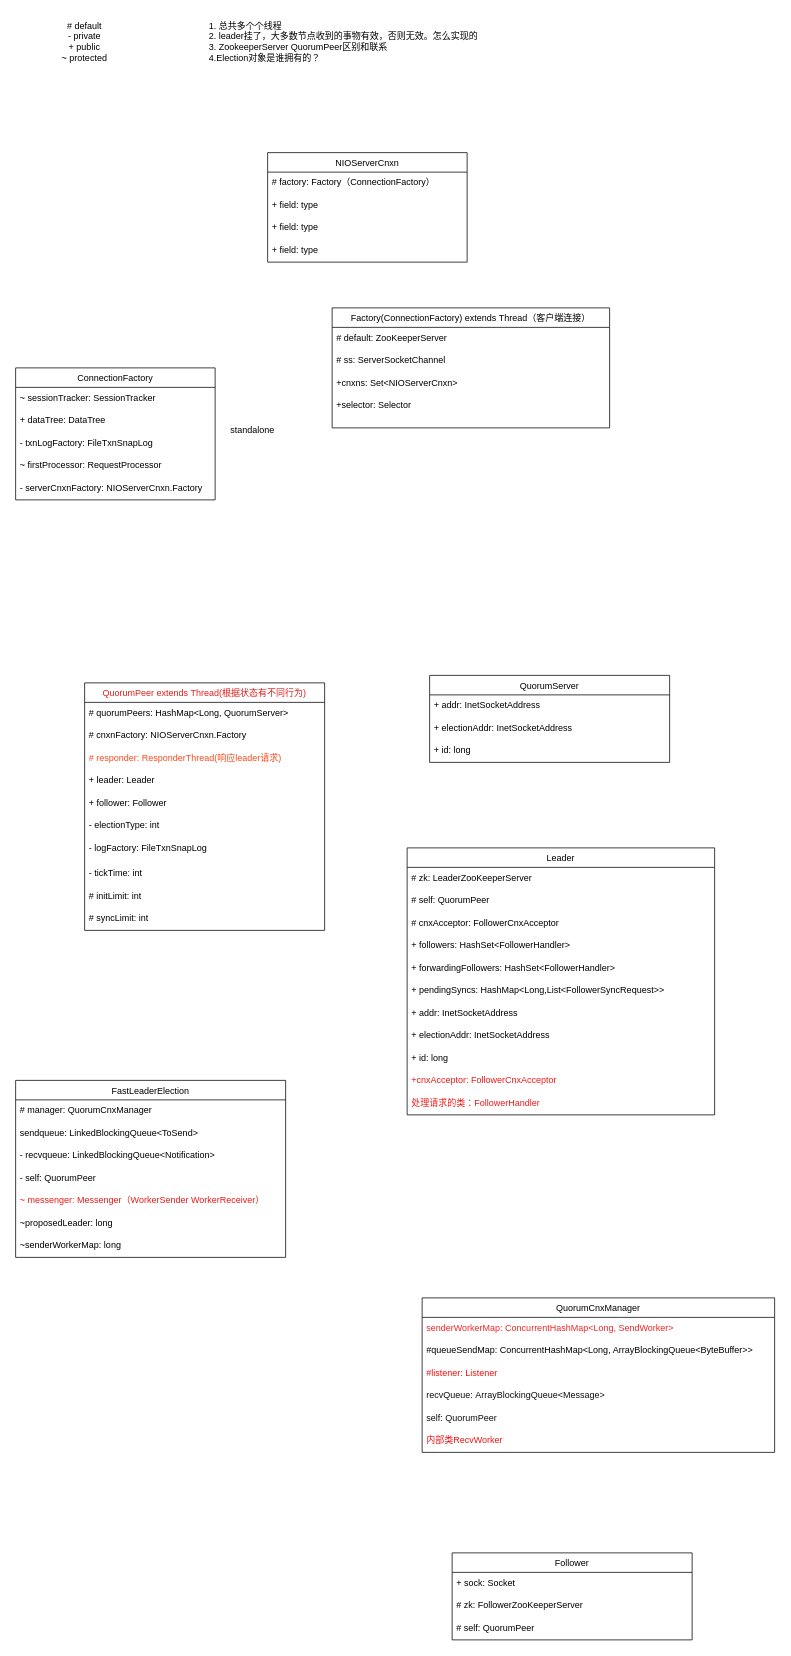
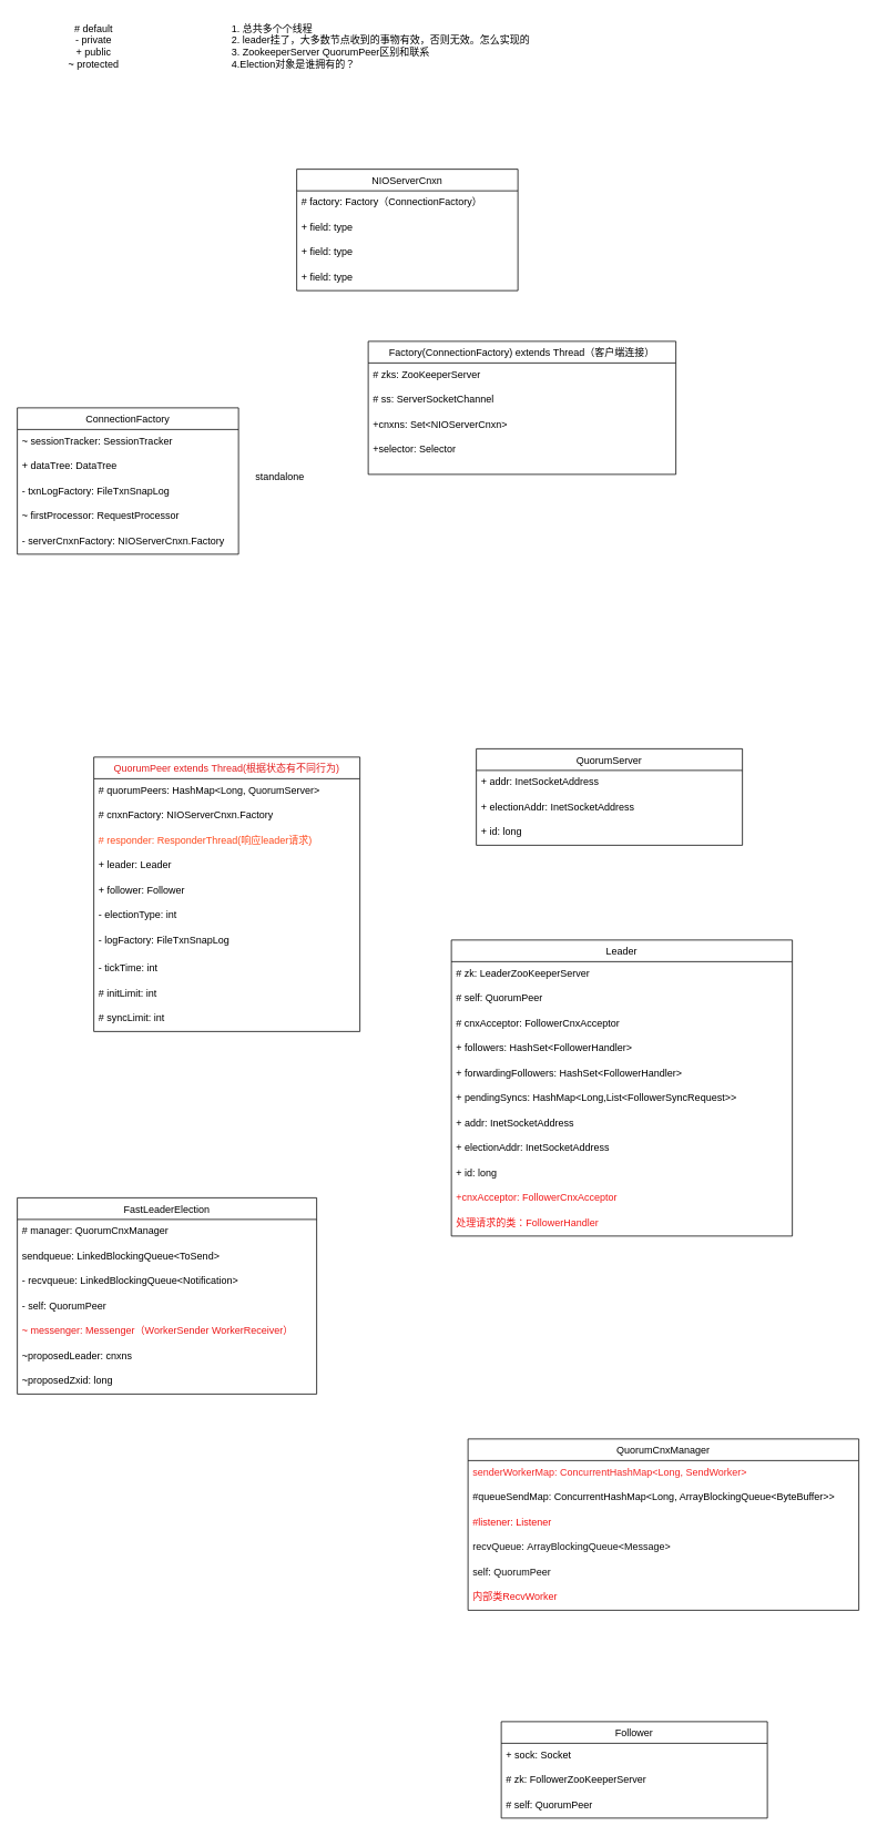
- <mxCell id="9" value="# default: ZooKeeperServer" style="text;strokeColor=none;fillColor=none;align=left;verticalAlign=top;spacingLeft=4;spacingRight=4;overflow=hidden;rotatable=0;points=[[0,0.5],[1,0.5]];portConstraint=eastwest;" parent="8" vertex="1"><mxGeometry y="26" width="370" height="30" as="geometry" /></mxCell>
+ <mxCell id="9" value="# zks: ZooKeeperServer" style="text;strokeColor=none;fillColor=none;align=left;verticalAlign=top;spacingLeft=4;spacingRight=4;overflow=hidden;rotatable=0;points=[[0,0.5],[1,0.5]];portConstraint=eastwest;" parent="8" vertex="1"><mxGeometry y="26" width="370" height="30" as="geometry" /></mxCell>
- <mxCell id="58" value="~proposedLeader: long" style="text;strokeColor=none;fillColor=none;align=left;verticalAlign=top;spacingLeft=4;spacingRight=4;overflow=hidden;rotatable=0;points=[[0,0.5],[1,0.5]];portConstraint=eastwest;" parent="52" vertex="1"><mxGeometry y="176" width="360" height="30" as="geometry" /></mxCell>
+ <mxCell id="58" value="~proposedLeader: cnxns" style="text;strokeColor=none;fillColor=none;align=left;verticalAlign=top;spacingLeft=4;spacingRight=4;overflow=hidden;rotatable=0;points=[[0,0.5],[1,0.5]];portConstraint=eastwest;" parent="52" vertex="1"><mxGeometry y="176" width="360" height="30" as="geometry" /></mxCell>
- <mxCell id="59" value="~senderWorkerMap: long" style="text;strokeColor=none;fillColor=none;align=left;verticalAlign=top;spacingLeft=4;spacingRight=4;overflow=hidden;rotatable=0;points=[[0,0.5],[1,0.5]];portConstraint=eastwest;" parent="52" vertex="1"><mxGeometry y="206" width="360" height="30" as="geometry" /></mxCell>
+ <mxCell id="59" value="~proposedZxid: long" style="text;strokeColor=none;fillColor=none;align=left;verticalAlign=top;spacingLeft=4;spacingRight=4;overflow=hidden;rotatable=0;points=[[0,0.5],[1,0.5]];portConstraint=eastwest;" parent="52" vertex="1"><mxGeometry y="206" width="360" height="30" as="geometry" /></mxCell>
